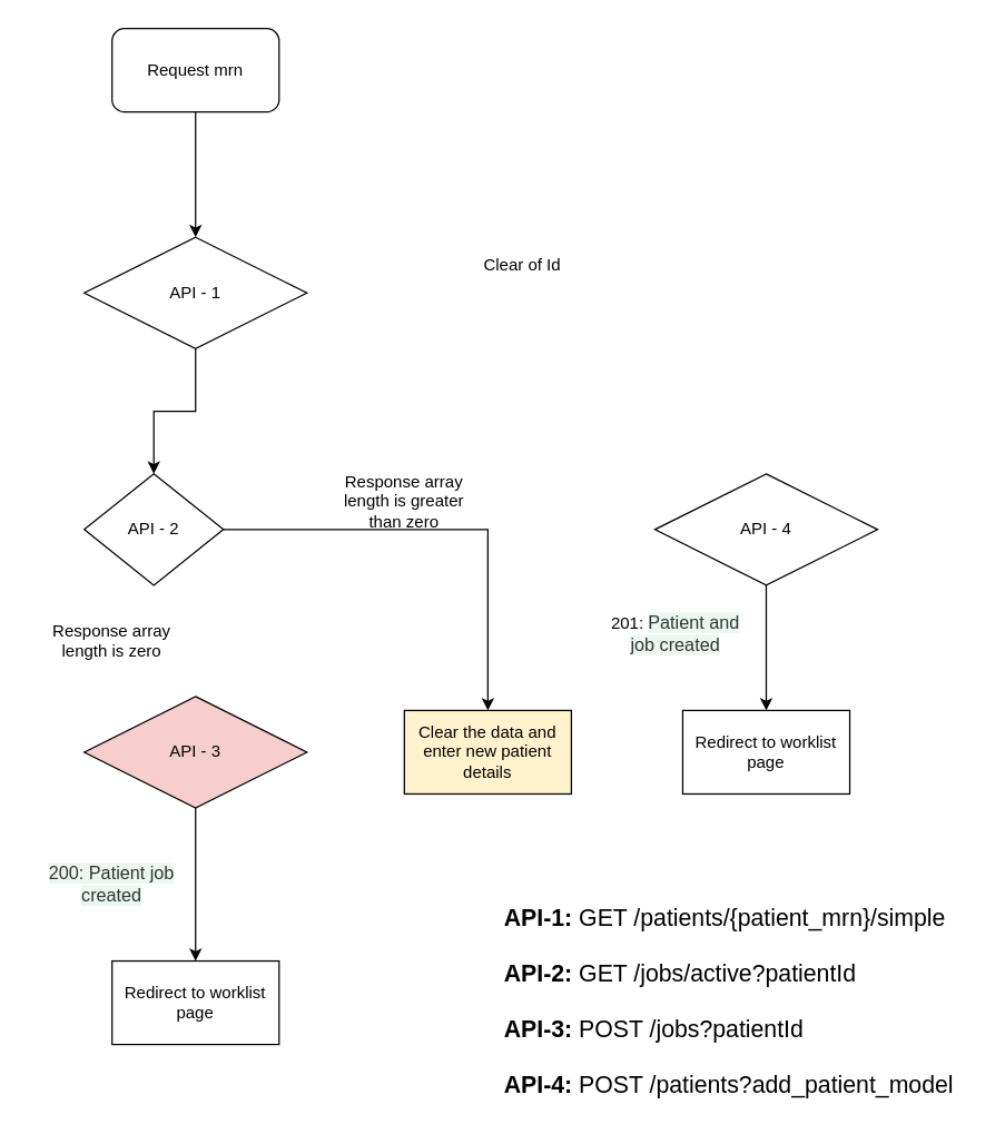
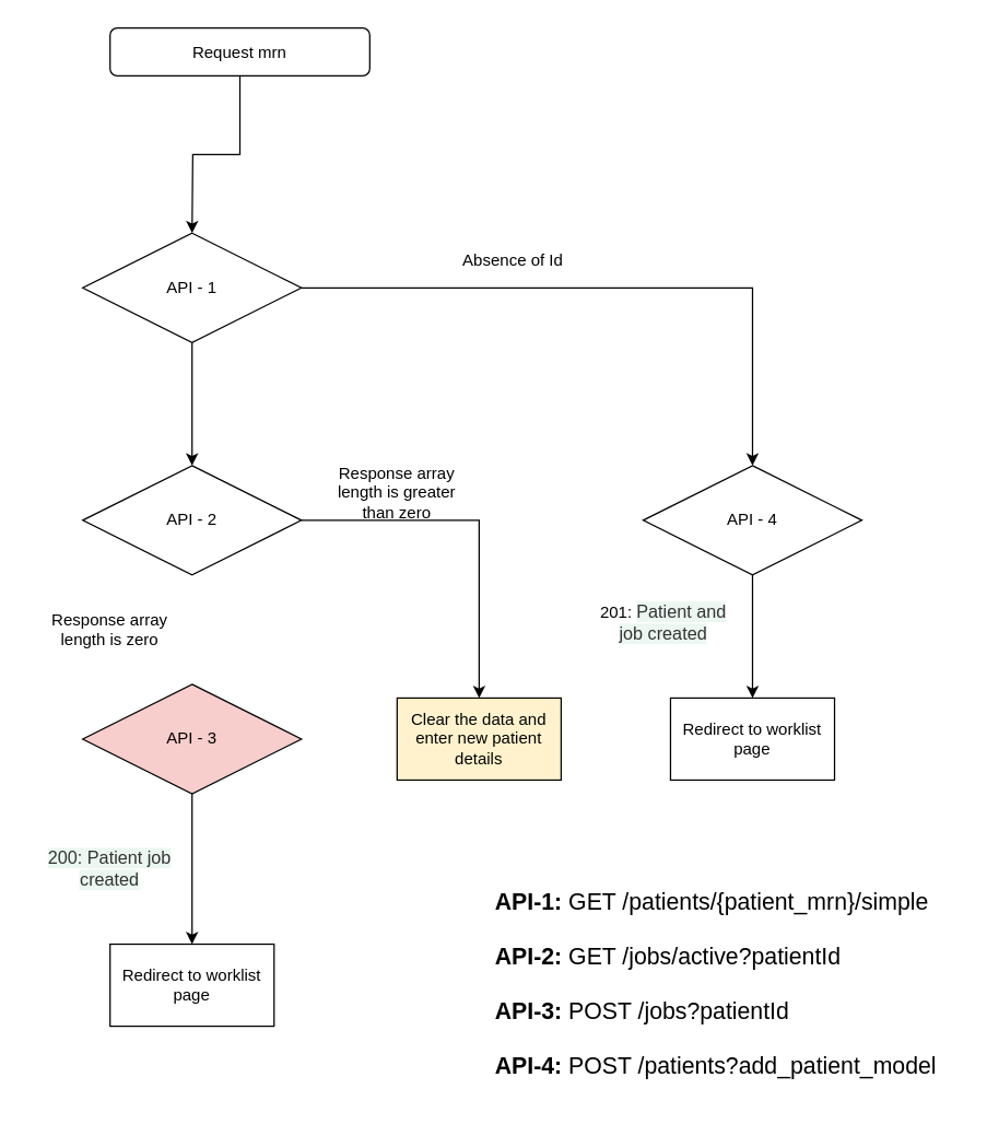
- <mxCell id="6" value="Request mrn" style="rounded=1;whiteSpace=wrap;html=1;" vertex="1" parent="1"><mxGeometry x="80" y="20" width="120" height="60" as="geometry" /></mxCell>
+ <mxCell id="6" value="Request mrn" style="rounded=1;whiteSpace=wrap;html=1;" vertex="1" parent="1"><mxGeometry x="80" y="20" width="190" height="35" as="geometry" /></mxCell>
- <mxCell id="13" value="Clear of Id" style="text;html=1;strokeColor=none;fillColor=none;align=center;verticalAlign=middle;whiteSpace=wrap;rounded=0;" vertex="1" parent="1"><mxGeometry x="250" y="180" width="250" height="20" as="geometry" /></mxCell>
+ <mxCell id="13" value="Absence of Id" style="text;html=1;strokeColor=none;fillColor=none;align=center;verticalAlign=middle;whiteSpace=wrap;rounded=0;" vertex="1" parent="1"><mxGeometry x="250" y="180" width="250" height="20" as="geometry" /></mxCell>
+ <mxCell id="3" style="edgeStyle=orthogonalEdgeStyle;rounded=0;orthogonalLoop=1;jettySize=auto;html=1;entryX=0.5;entryY=0;entryDx=0;entryDy=0;" edge="1" parent="1" source="4" target="12"><mxGeometry relative="1" as="geometry" /></mxCell>
- <mxCell id="8" value="API - 2" style="rhombus;whiteSpace=wrap;html=1;" vertex="1" parent="1"><mxGeometry x="60" y="340" width="100" height="80" as="geometry" /></mxCell>
+ <mxCell id="8" value="API - 2" style="rhombus;whiteSpace=wrap;html=1;" vertex="1" parent="1"><mxGeometry x="60" y="340" width="160" height="80" as="geometry" /></mxCell>
